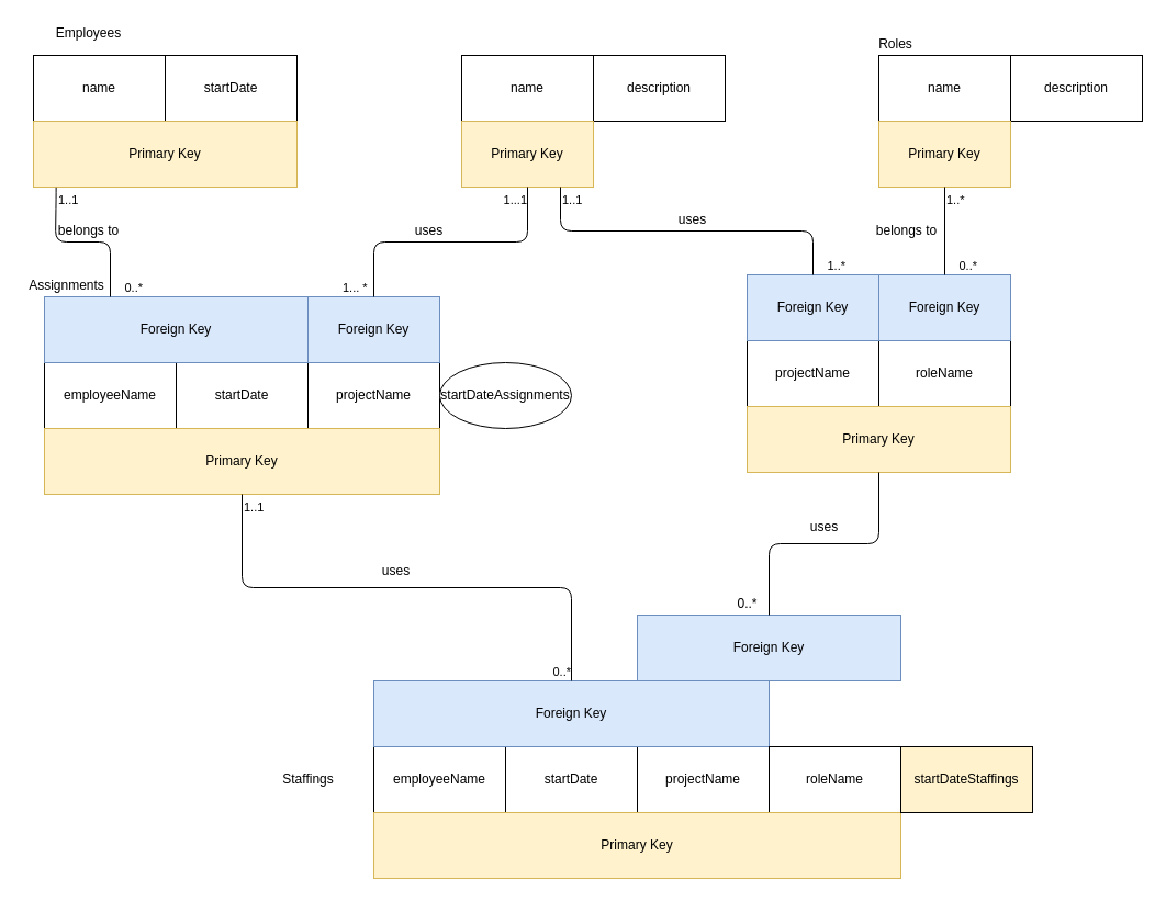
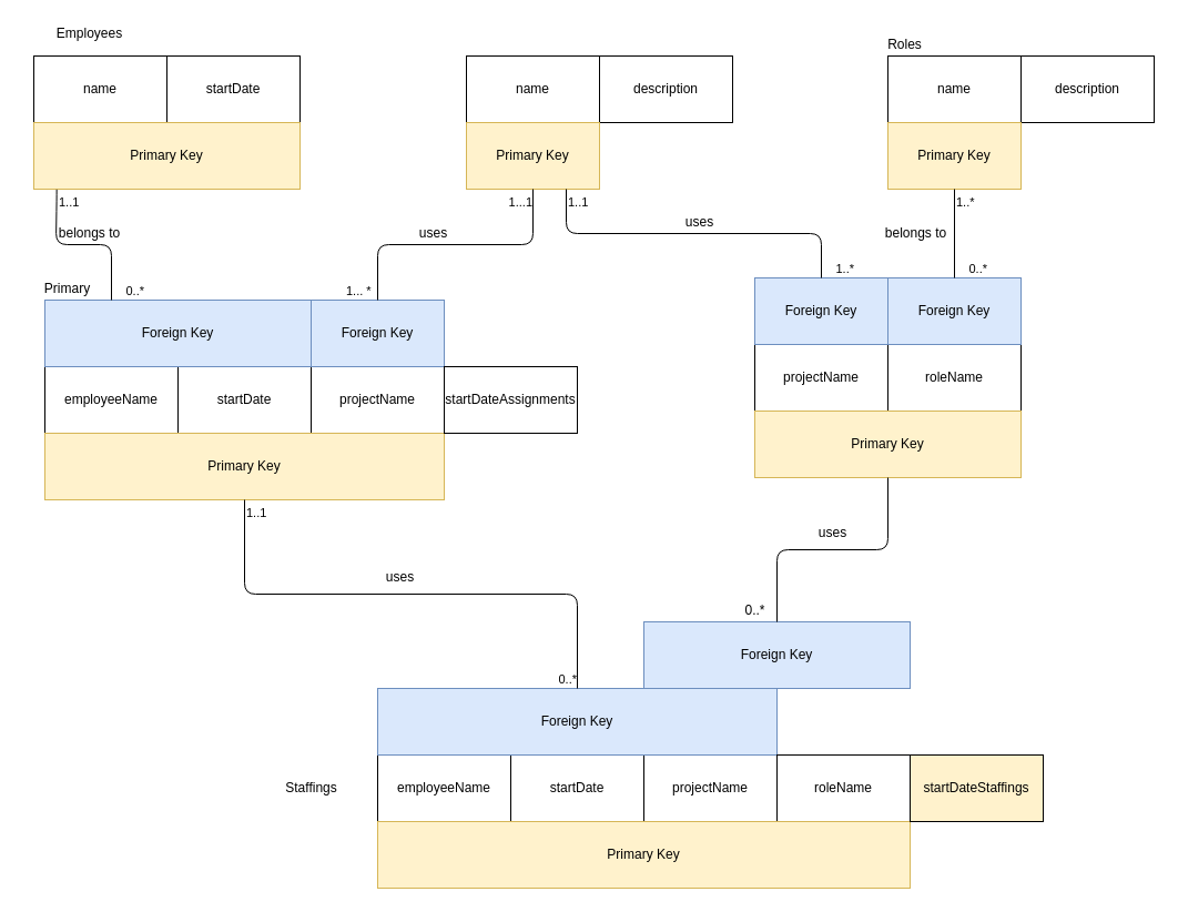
- <mxCell id="12" value="Assignments" style="text;html=1;align=center;verticalAlign=middle;resizable=0;points=[];autosize=1;" parent="1" vertex="1"><mxGeometry x="20" y="250" width="80" height="20" as="geometry" /></mxCell>
+ <mxCell id="12" value="Primary" style="text;html=1;align=center;verticalAlign=middle;resizable=0;points=[];autosize=1;" parent="1" vertex="1"><mxGeometry x="20" y="250" width="80" height="20" as="geometry" /></mxCell>
- <mxCell id="56" value="startDateAssignments" style="ellipse;whiteSpace=wrap;html=1;" vertex="1" parent="1"><mxGeometry x="400" y="330" width="120" height="60" as="geometry" /></mxCell>
+ <mxCell id="56" value="startDateAssignments" style="rounded=0;whiteSpace=wrap;html=1;" vertex="1" parent="1"><mxGeometry x="400" y="330" width="120" height="60" as="geometry" /></mxCell>
